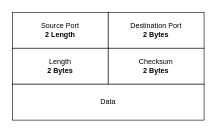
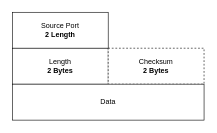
- <mxCell id="3" value="&lt;div&gt;Destination Port&lt;/div&gt;&lt;div&gt;&lt;b&gt;2 Bytes&lt;/b&gt;&lt;/div&gt;" style="rounded=0;whiteSpace=wrap;html=1;" vertex="1" parent="1"><mxGeometry x="180" y="20" width="160" height="60" as="geometry" /></mxCell>
- <mxCell id="5" value="&lt;div&gt;Checksum&lt;/div&gt;&lt;div&gt;&lt;b&gt;2 Bytes&lt;/b&gt;&lt;/div&gt;" style="rounded=0;whiteSpace=wrap;html=1;" vertex="1" parent="1"><mxGeometry x="180" y="80" width="160" height="60" as="geometry" /></mxCell>
+ <mxCell id="5" value="&lt;div&gt;Checksum&lt;/div&gt;&lt;div&gt;&lt;b&gt;2 Bytes&lt;/b&gt;&lt;/div&gt;" style="rounded=0;whiteSpace=wrap;html=1;dashed=1;" vertex="1" parent="1"><mxGeometry x="180" y="80" width="160" height="60" as="geometry" /></mxCell>
